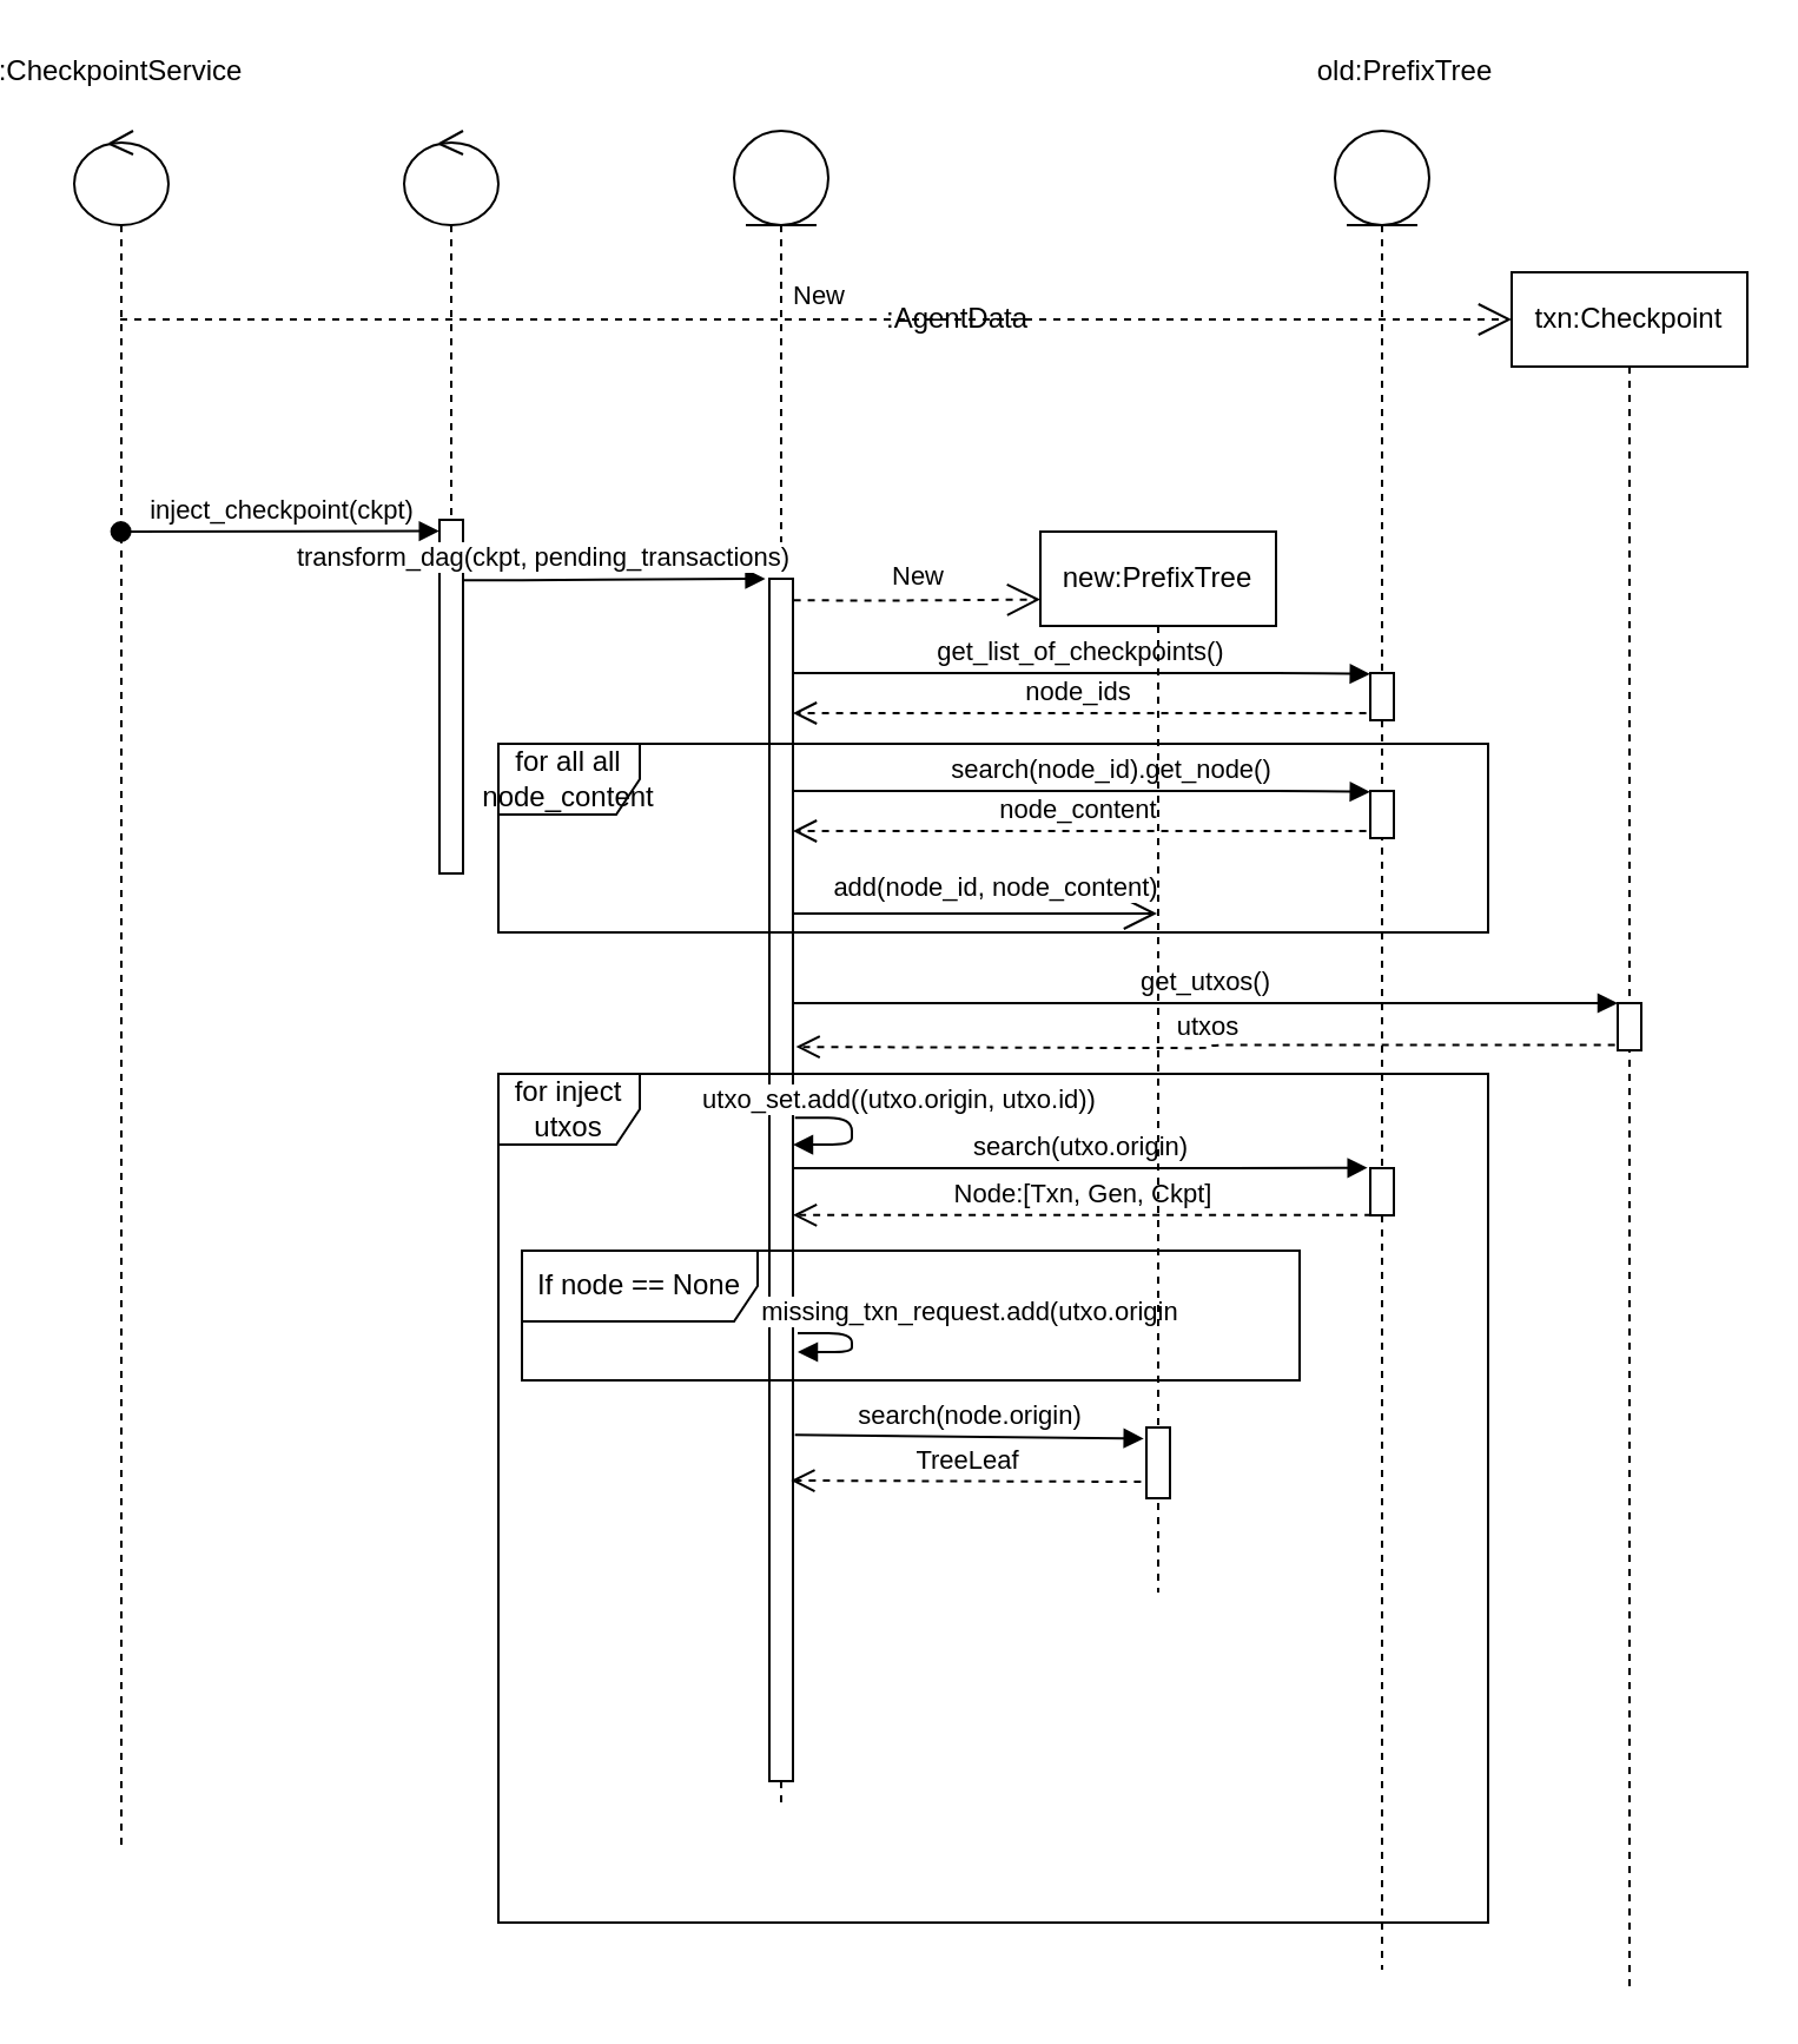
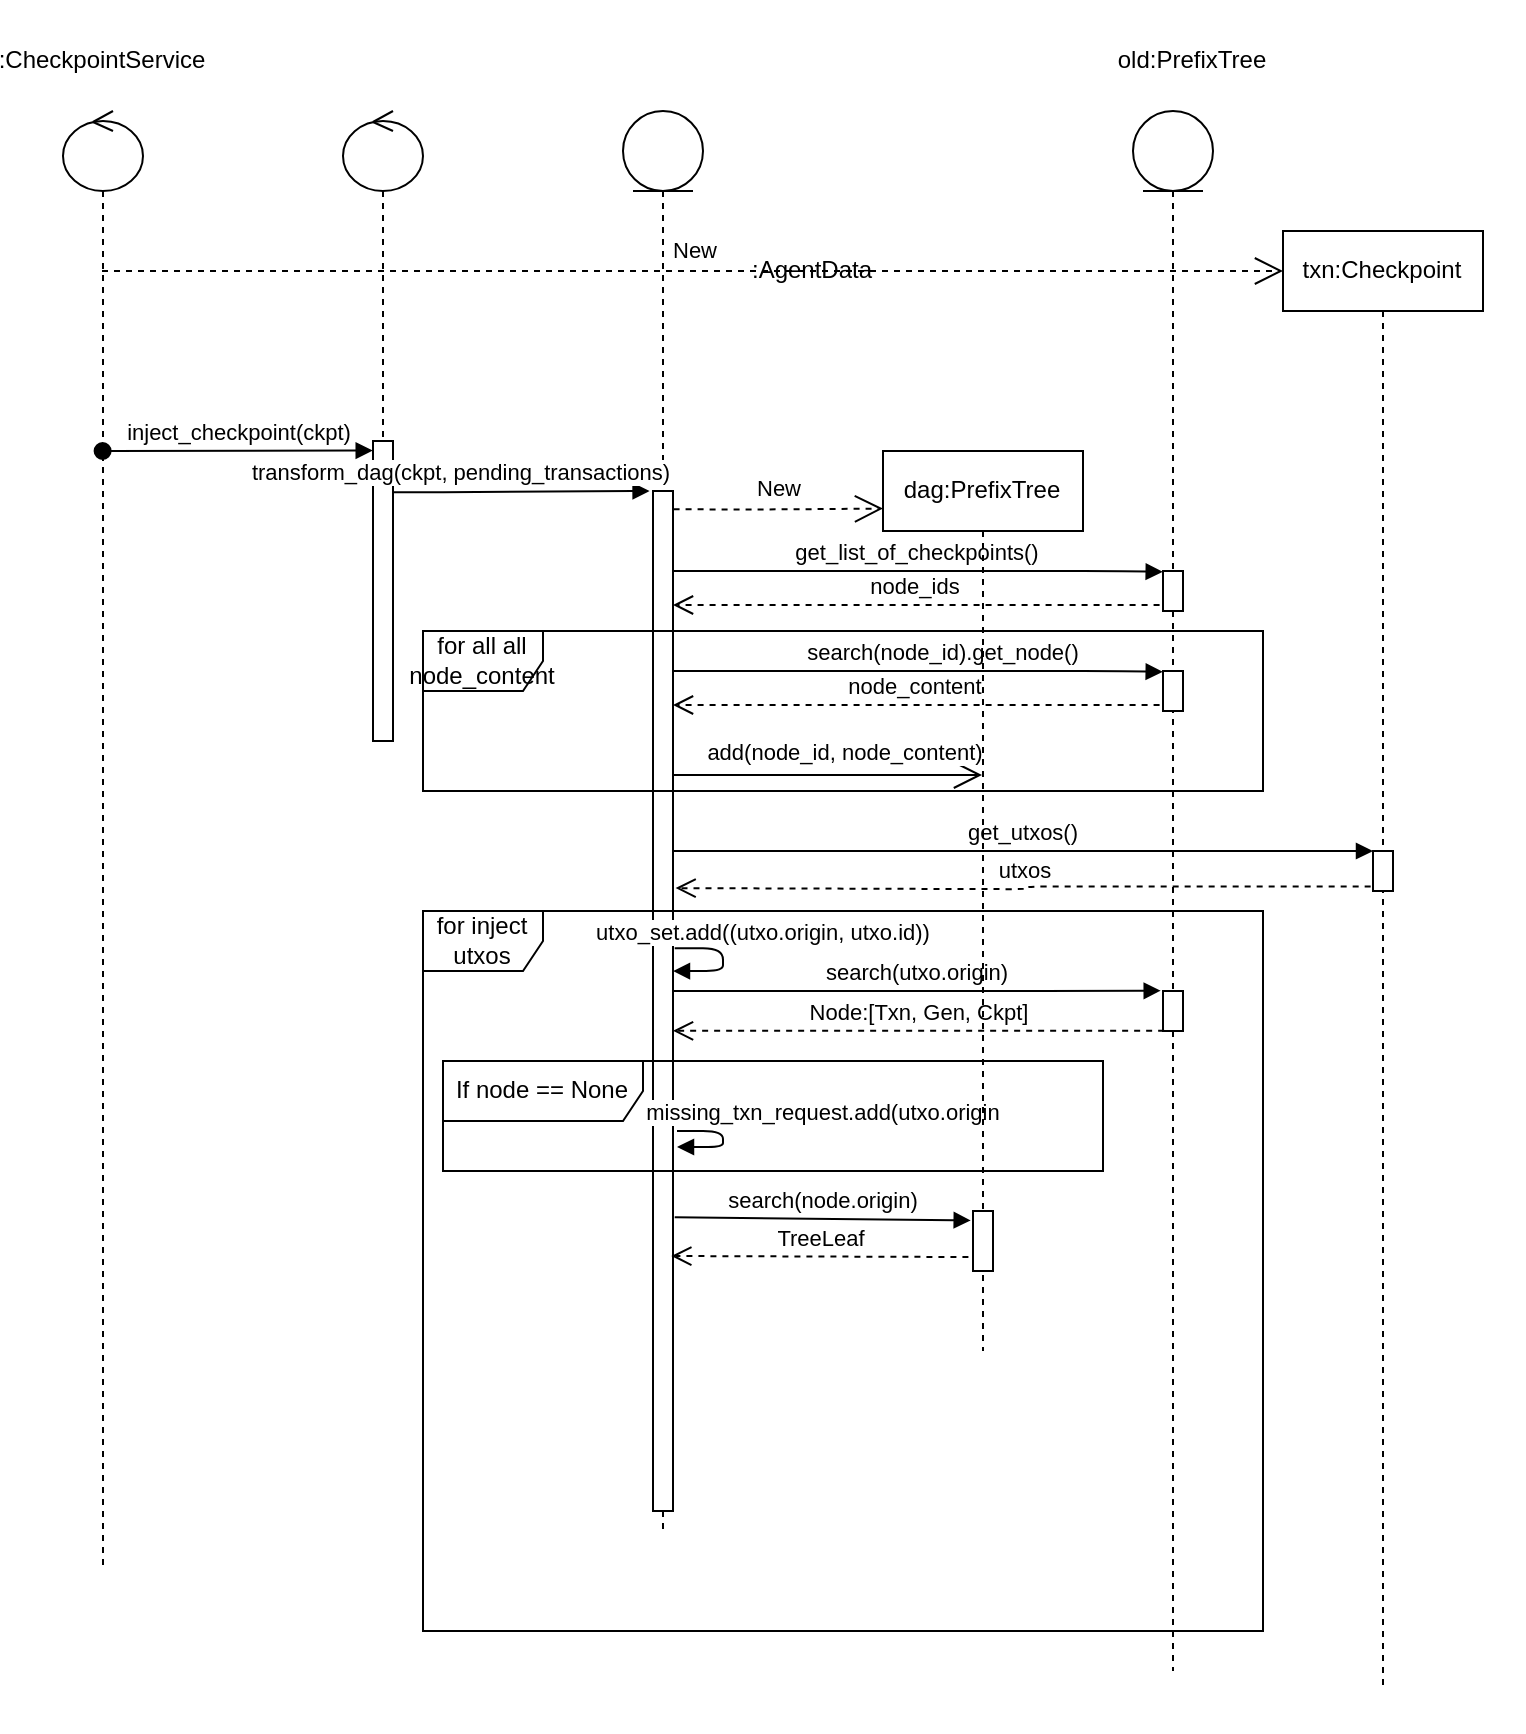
- <mxCell id="31" value="new:PrefixTree" style="shape=umlLifeline;perimeter=lifelinePerimeter;whiteSpace=wrap;html=1;container=1;collapsible=0;recursiveResize=0;outlineConnect=0;" vertex="1" parent="1"><mxGeometry x="430" y="225" width="100" height="450" as="geometry" /></mxCell>
+ <mxCell id="31" value="dag:PrefixTree" style="shape=umlLifeline;perimeter=lifelinePerimeter;whiteSpace=wrap;html=1;container=1;collapsible=0;recursiveResize=0;outlineConnect=0;" vertex="1" parent="1"><mxGeometry x="430" y="225" width="100" height="450" as="geometry" /></mxCell>
